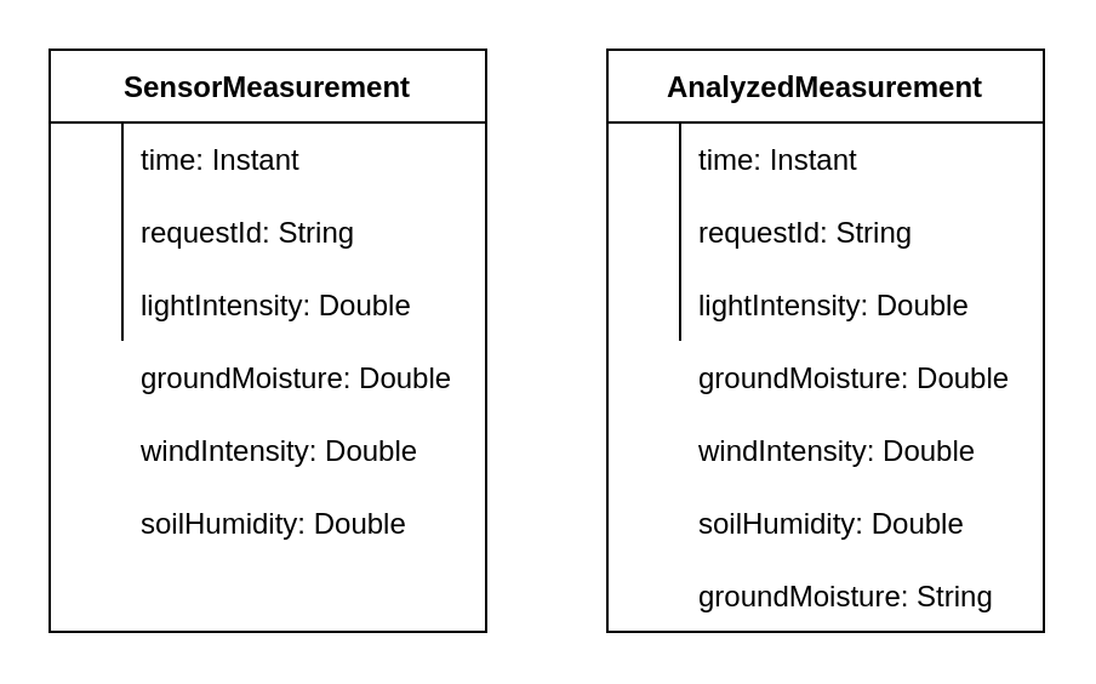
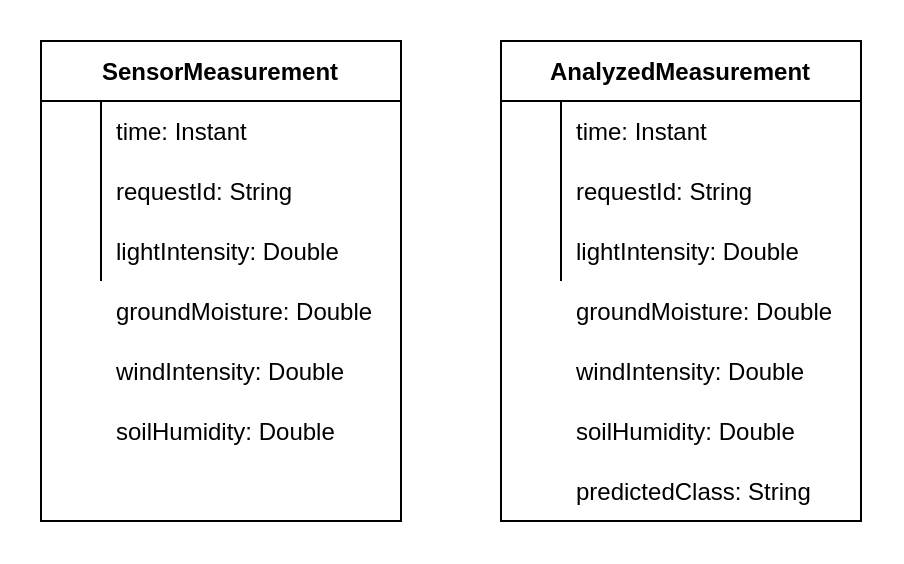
- <mxCell id="28" value="groundMoisture: String" style="shape=partialRectangle;connectable=0;fillColor=none;top=0;left=0;bottom=0;right=0;align=left;spacingLeft=6;overflow=hidden;" vertex="1" parent="1"><mxGeometry x="280" y="230" width="150" height="30" as="geometry" /></mxCell>
+ <mxCell id="28" value="predictedClass: String" style="shape=partialRectangle;connectable=0;fillColor=none;top=0;left=0;bottom=0;right=0;align=left;spacingLeft=6;overflow=hidden;" vertex="1" parent="1"><mxGeometry x="280" y="230" width="150" height="30" as="geometry" /></mxCell>
